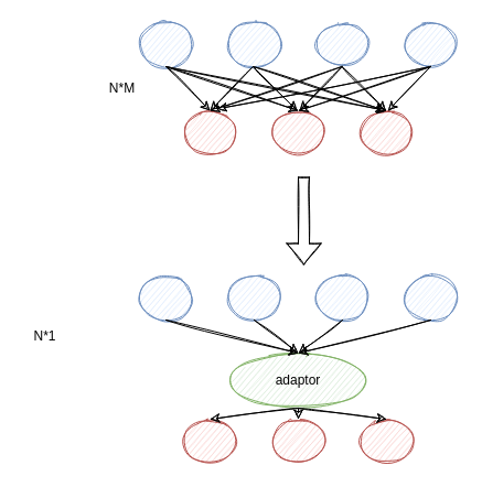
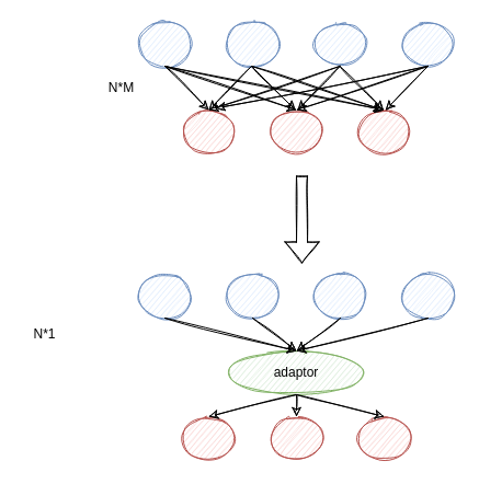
- <mxCell id="28" value="adaptor" style="ellipse;whiteSpace=wrap;html=1;fillColor=#d5e8d4;strokeColor=#82b366;sketch=1;" parent="1" vertex="1"><mxGeometry x="205" y="320" width="130" height="50" as="geometry" /></mxCell>
+ <mxCell id="28" value="adaptor" style="ellipse;whiteSpace=wrap;html=1;fillColor=#d5e8d4;strokeColor=#82b366;sketch=1;" parent="1" vertex="1"><mxGeometry x="205" y="320" width="130" height="40" as="geometry" /></mxCell>
